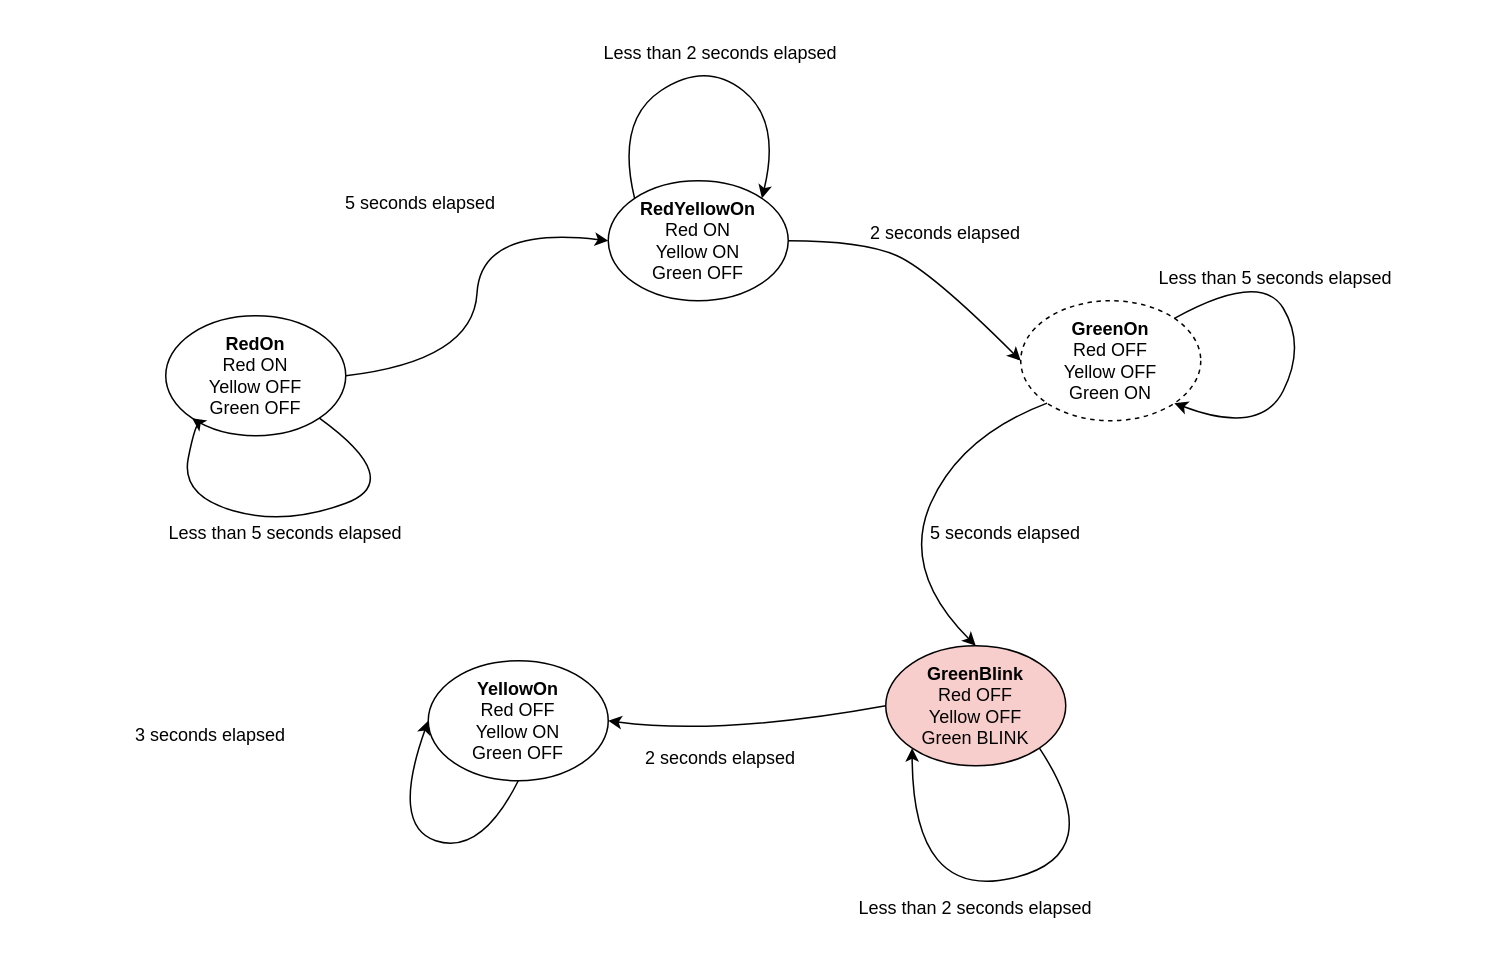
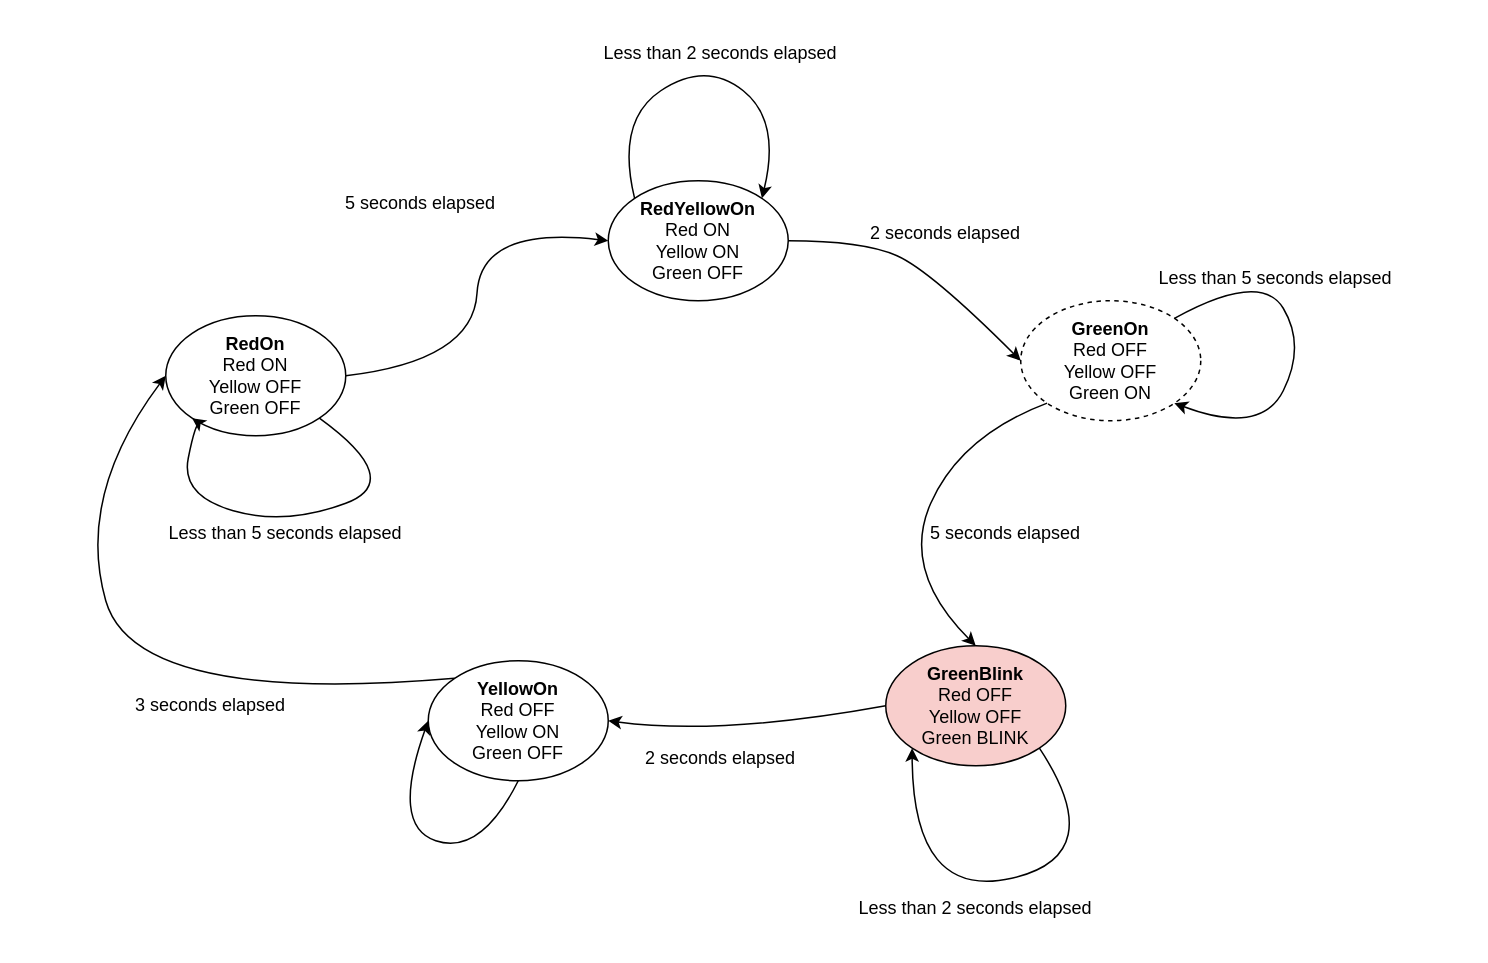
+ <mxCell id="24" value="" style="curved=1;endArrow=classic;html=1;rounded=0;exitX=0;exitY=0;exitDx=0;exitDy=0;entryX=0;entryY=0.5;entryDx=0;entryDy=0;" edge="1" parent="1" source="6" target="2"><mxGeometry width="50" height="50" relative="1" as="geometry"><mxPoint x="420" y="430" as="sourcePoint" /><mxPoint x="470" y="380" as="targetPoint" /><Array as="points"><mxPoint x="90" y="470" /><mxPoint x="50" y="330" /></Array></mxGeometry></mxCell>
- <mxCell id="25" value="3 seconds elapsed" style="text;html=1;strokeColor=none;fillColor=none;align=center;verticalAlign=middle;whiteSpace=wrap;rounded=0;" vertex="1" parent="1"><mxGeometry x="20" y="475" width="240" height="30" as="geometry" /></mxCell>
+ <mxCell id="25" value="3 seconds elapsed" style="text;html=1;strokeColor=none;fillColor=none;align=center;verticalAlign=middle;whiteSpace=wrap;rounded=0;" vertex="1" parent="1"><mxGeometry x="20" y="455" width="240" height="30" as="geometry" /></mxCell>
